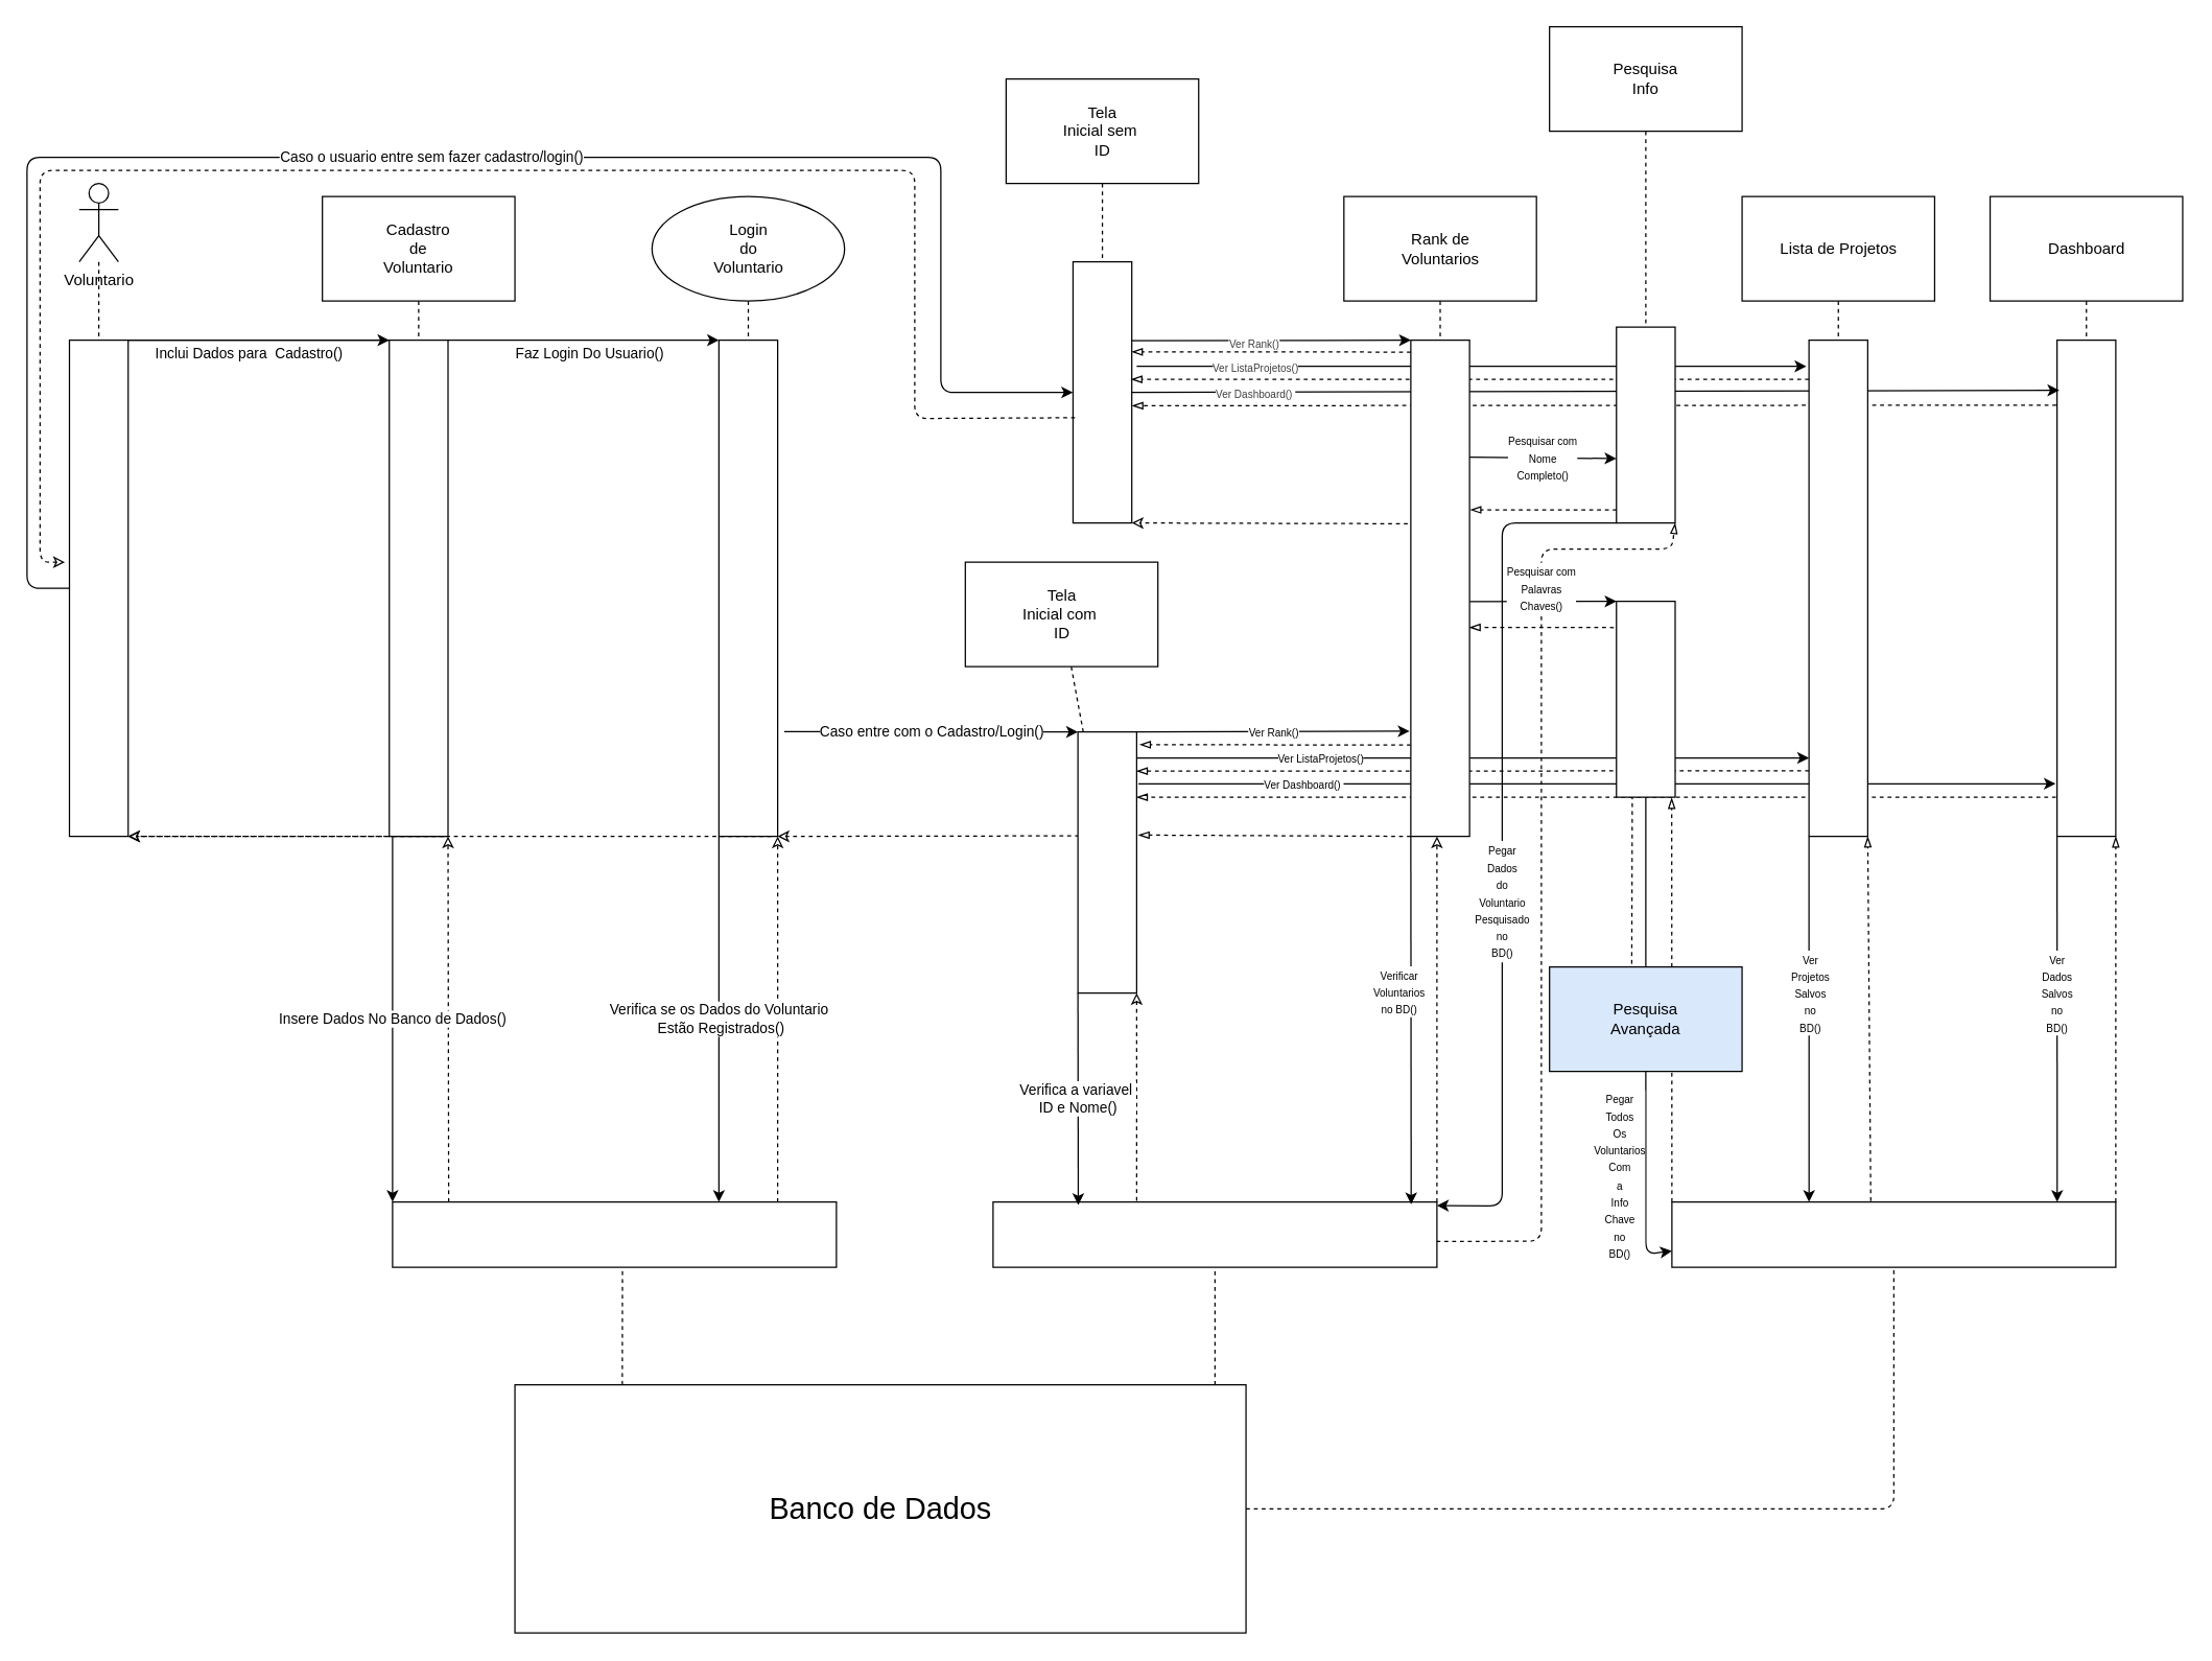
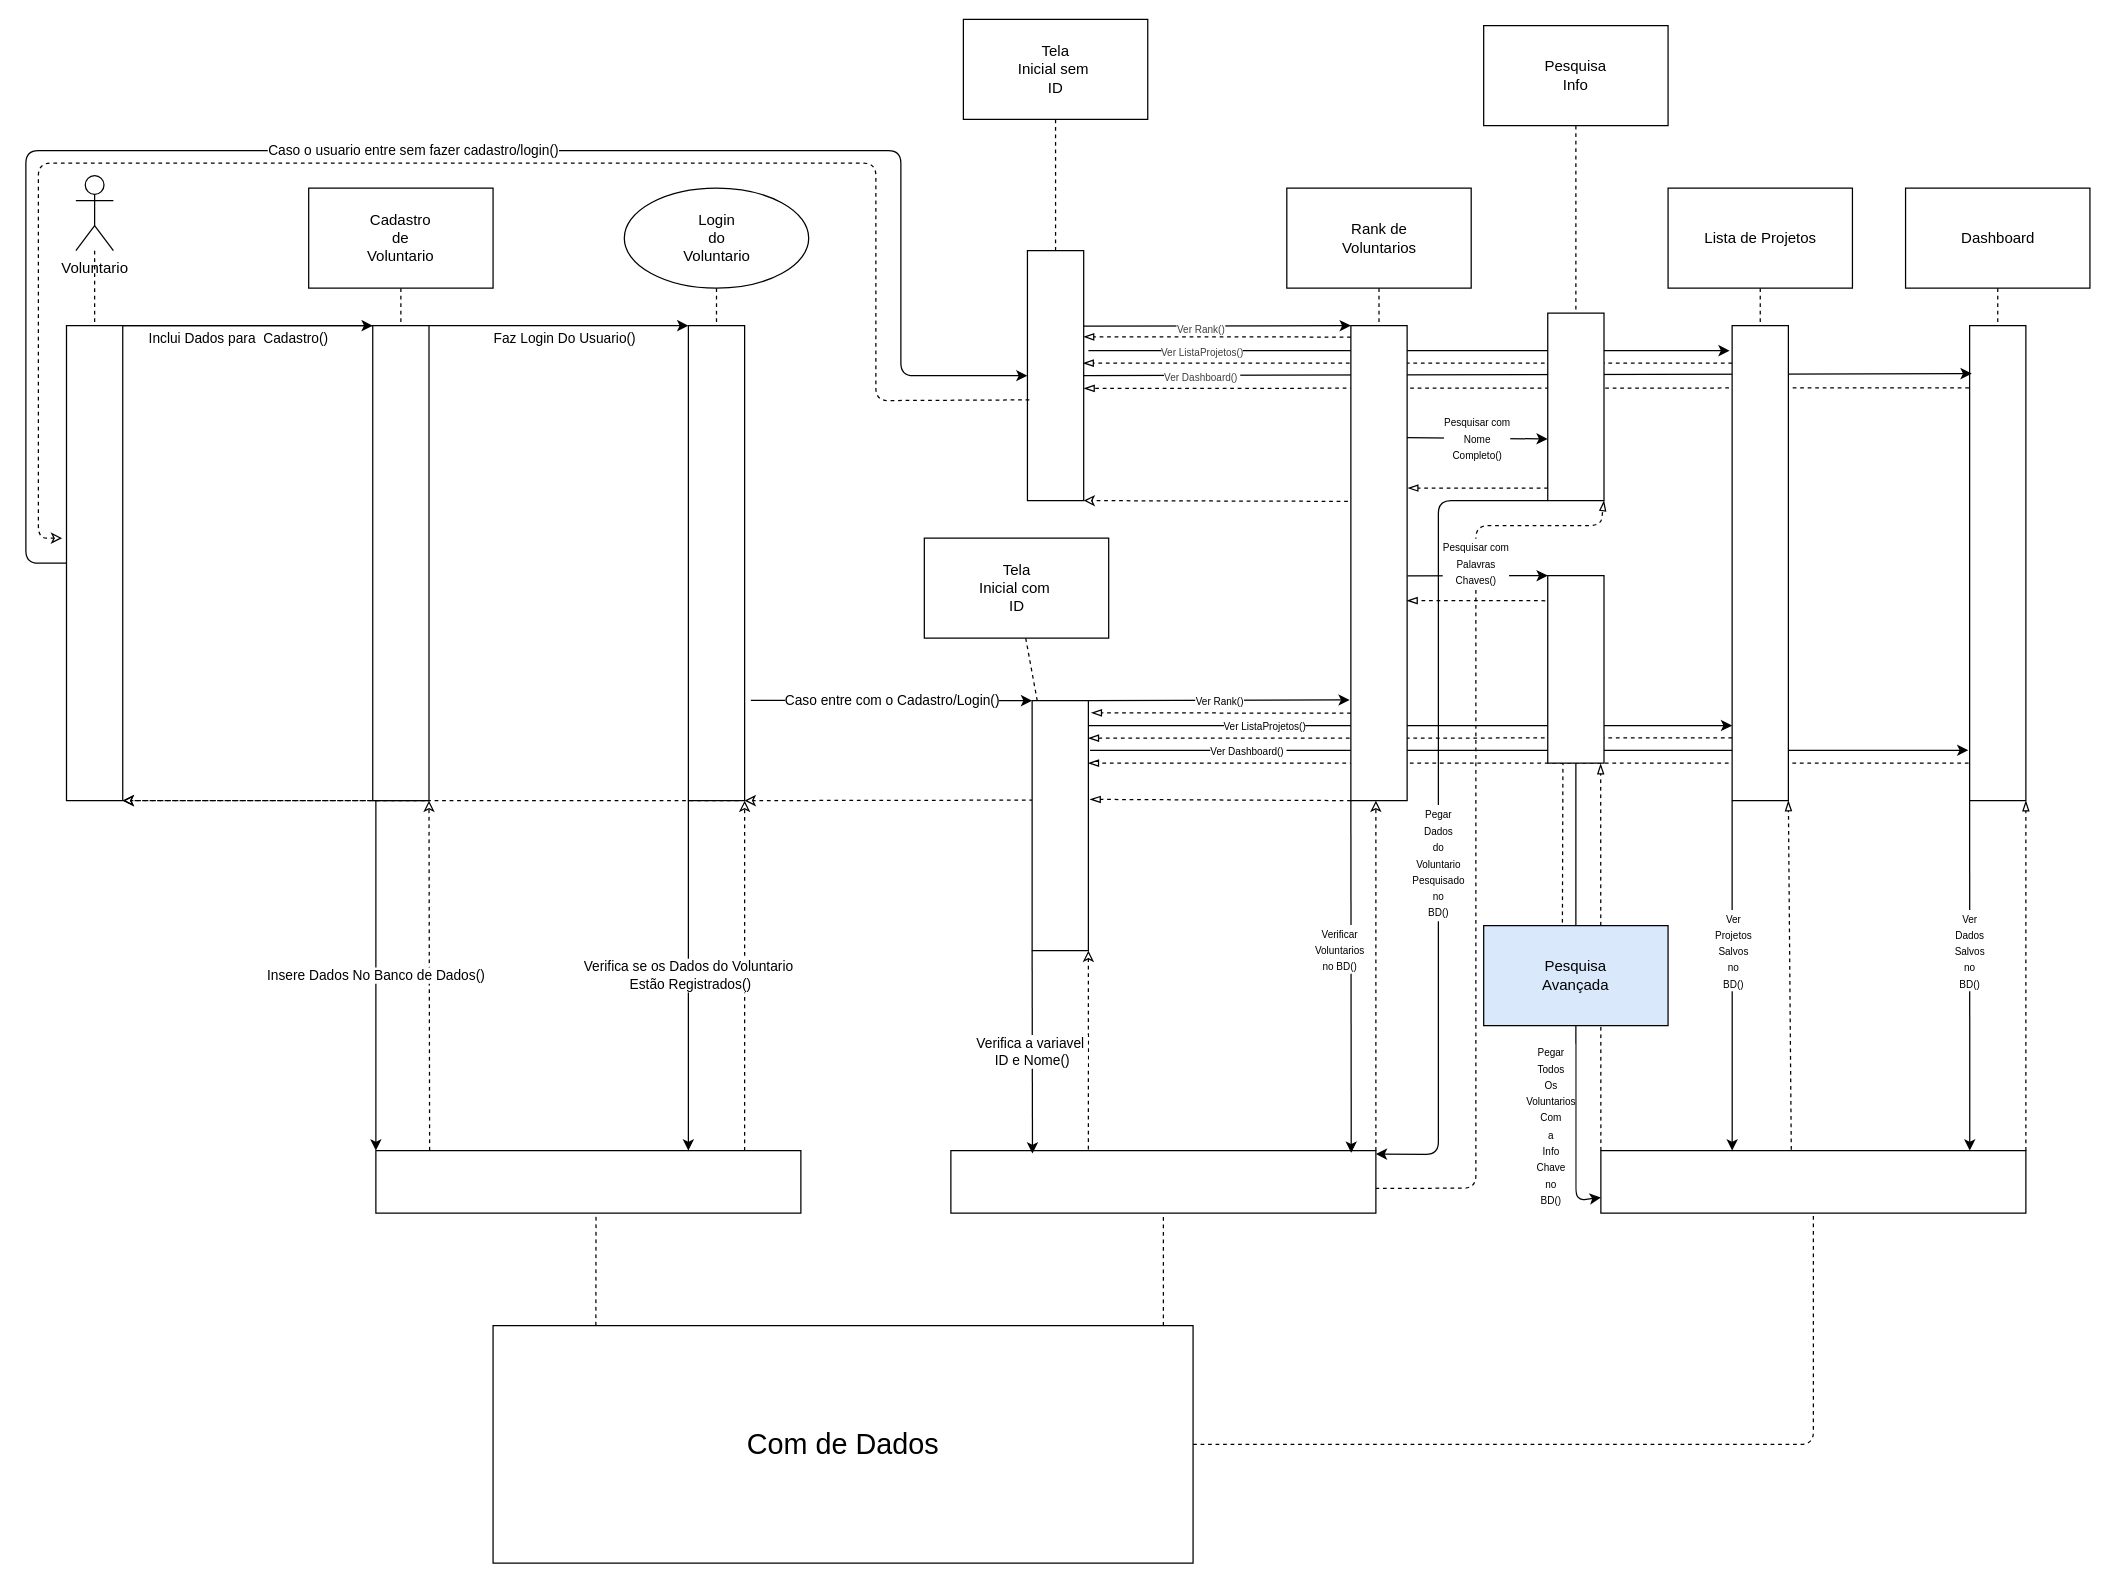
- <mxCell id="25" value="Tela&lt;div&gt;Inicial sem&amp;nbsp;&lt;/div&gt;&lt;div&gt;ID&lt;/div&gt;" style="rounded=0;whiteSpace=wrap;html=1;" vertex="1" parent="1"><mxGeometry x="770" y="60" width="147.5" height="80" as="geometry" /></mxCell>
+ <mxCell id="25" value="Tela&lt;div&gt;Inicial sem&amp;nbsp;&lt;/div&gt;&lt;div&gt;ID&lt;/div&gt;" style="rounded=0;whiteSpace=wrap;html=1;" vertex="1" parent="1"><mxGeometry x="770" y="15" width="147.5" height="80" as="geometry" /></mxCell>
- <mxCell id="33" value="&lt;font style=&quot;font-size: 23px;&quot;&gt;Banco de Dados&lt;/font&gt;" style="rounded=0;whiteSpace=wrap;html=1;" vertex="1" parent="1"><mxGeometry x="393.75" y="1060" width="560" height="190" as="geometry" /></mxCell>
+ <mxCell id="33" value="&lt;font style=&quot;font-size: 23px;&quot;&gt;Com de Dados&lt;/font&gt;" style="rounded=0;whiteSpace=wrap;html=1;" vertex="1" parent="1"><mxGeometry x="393.75" y="1060" width="560" height="190" as="geometry" /></mxCell>
